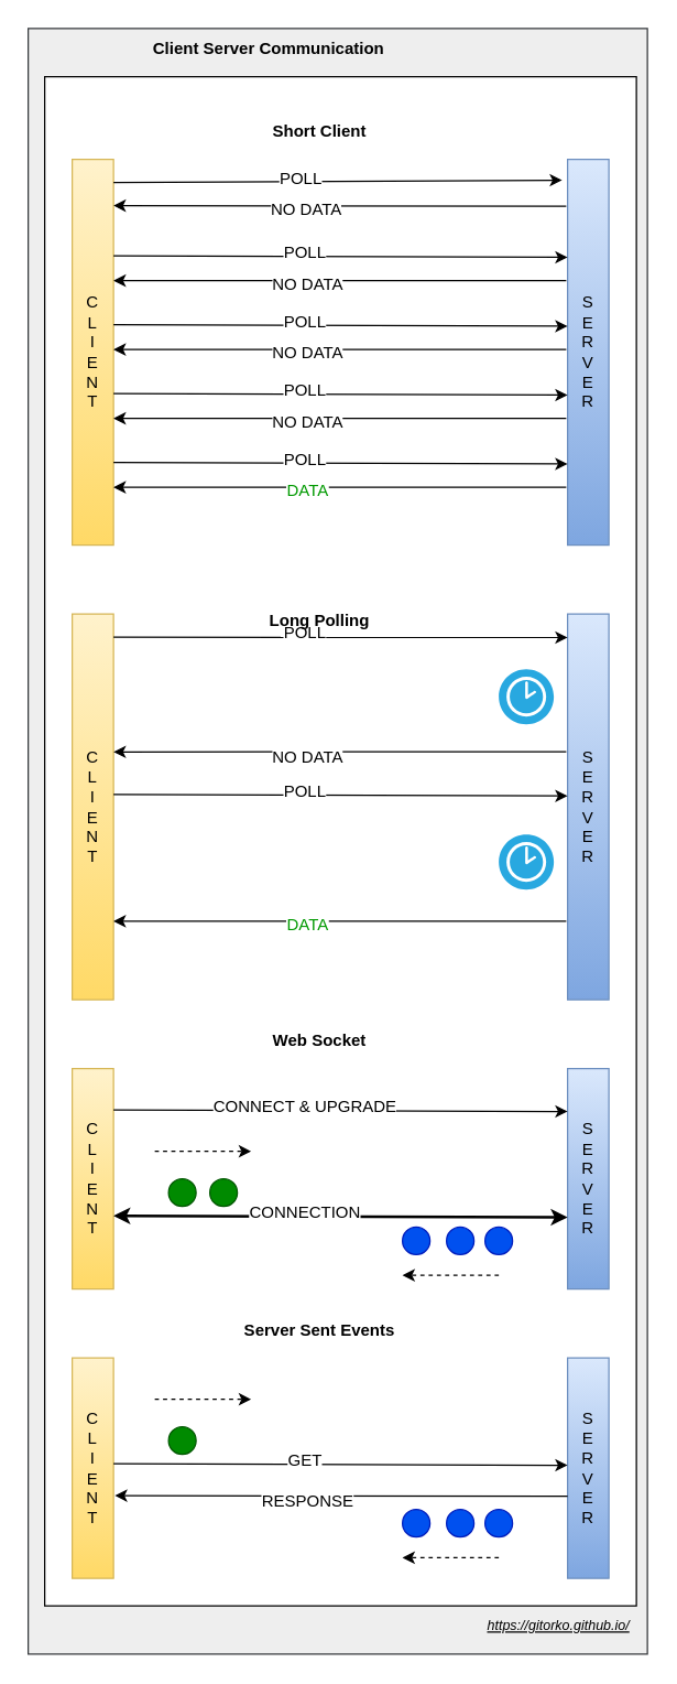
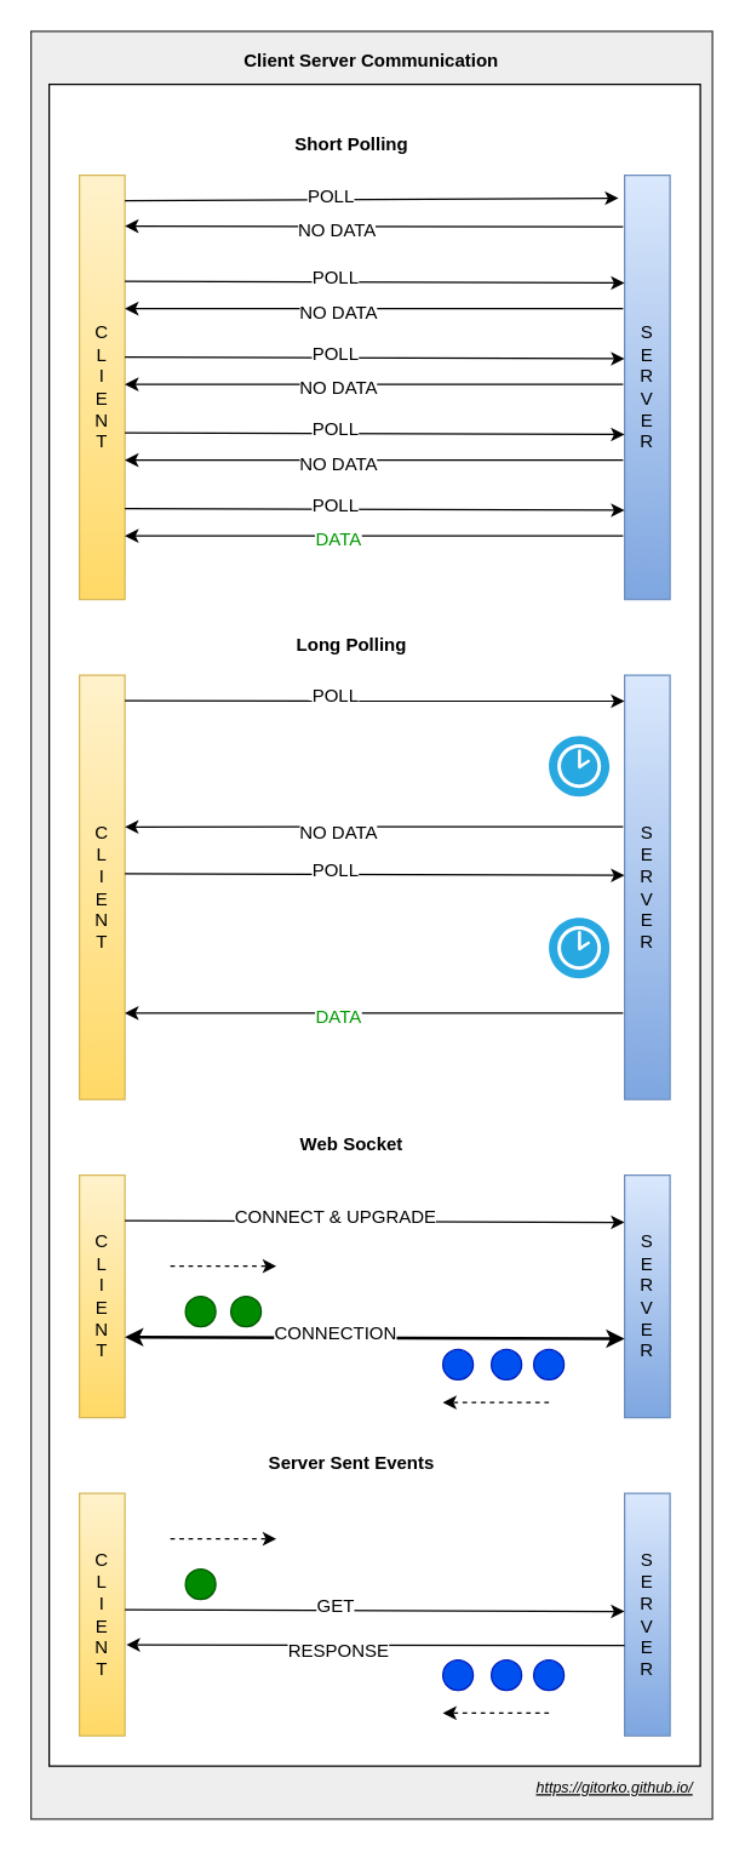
- <mxCell id="67" value="&lt;font color=&quot;#000000&quot;&gt;&lt;b&gt;Client Server Communication&lt;/b&gt;&lt;/font&gt;" style="text;html=1;strokeColor=none;fillColor=none;align=center;verticalAlign=middle;whiteSpace=wrap;rounded=0;fontColor=#009900;" vertex="1" parent="1"><mxGeometry x="81" y="25" width="228" height="20" as="geometry" /></mxCell>
+ <mxCell id="67" value="&lt;font color=&quot;#000000&quot;&gt;&lt;b&gt;Client Server Communication&lt;/b&gt;&lt;/font&gt;" style="text;html=1;strokeColor=none;fillColor=none;align=center;verticalAlign=middle;whiteSpace=wrap;rounded=0;fontColor=#009900;" vertex="1" parent="1"><mxGeometry x="131" y="30" width="228" height="20" as="geometry" /></mxCell>
- <mxCell id="38" value="&lt;font color=&quot;#000000&quot;&gt;Short Client&lt;/font&gt;" style="text;html=1;strokeColor=none;fillColor=none;align=center;verticalAlign=middle;whiteSpace=wrap;rounded=0;fontColor=#009900;fontStyle=1" vertex="1" parent="1"><mxGeometry x="172" y="85" width="120" height="20" as="geometry" /></mxCell>
+ <mxCell id="38" value="&lt;font color=&quot;#000000&quot;&gt;Short Polling&lt;/font&gt;" style="text;html=1;strokeColor=none;fillColor=none;align=center;verticalAlign=middle;whiteSpace=wrap;rounded=0;fontColor=#009900;fontStyle=1" vertex="1" parent="1"><mxGeometry x="172" y="85" width="120" height="20" as="geometry" /></mxCell>
- <mxCell id="39" value="&lt;font color=&quot;#000000&quot;&gt;Long Polling&lt;/font&gt;" style="text;html=1;strokeColor=none;fillColor=none;align=center;verticalAlign=middle;whiteSpace=wrap;rounded=0;fontColor=#009900;fontStyle=1" vertex="1" parent="1"><mxGeometry x="172" y="440" width="120" height="20" as="geometry" /></mxCell>
+ <mxCell id="39" value="&lt;font color=&quot;#000000&quot;&gt;Long Polling&lt;/font&gt;" style="text;html=1;strokeColor=none;fillColor=none;align=center;verticalAlign=middle;whiteSpace=wrap;rounded=0;fontColor=#009900;fontStyle=1" vertex="1" parent="1"><mxGeometry x="172" y="415" width="120" height="20" as="geometry" /></mxCell>
